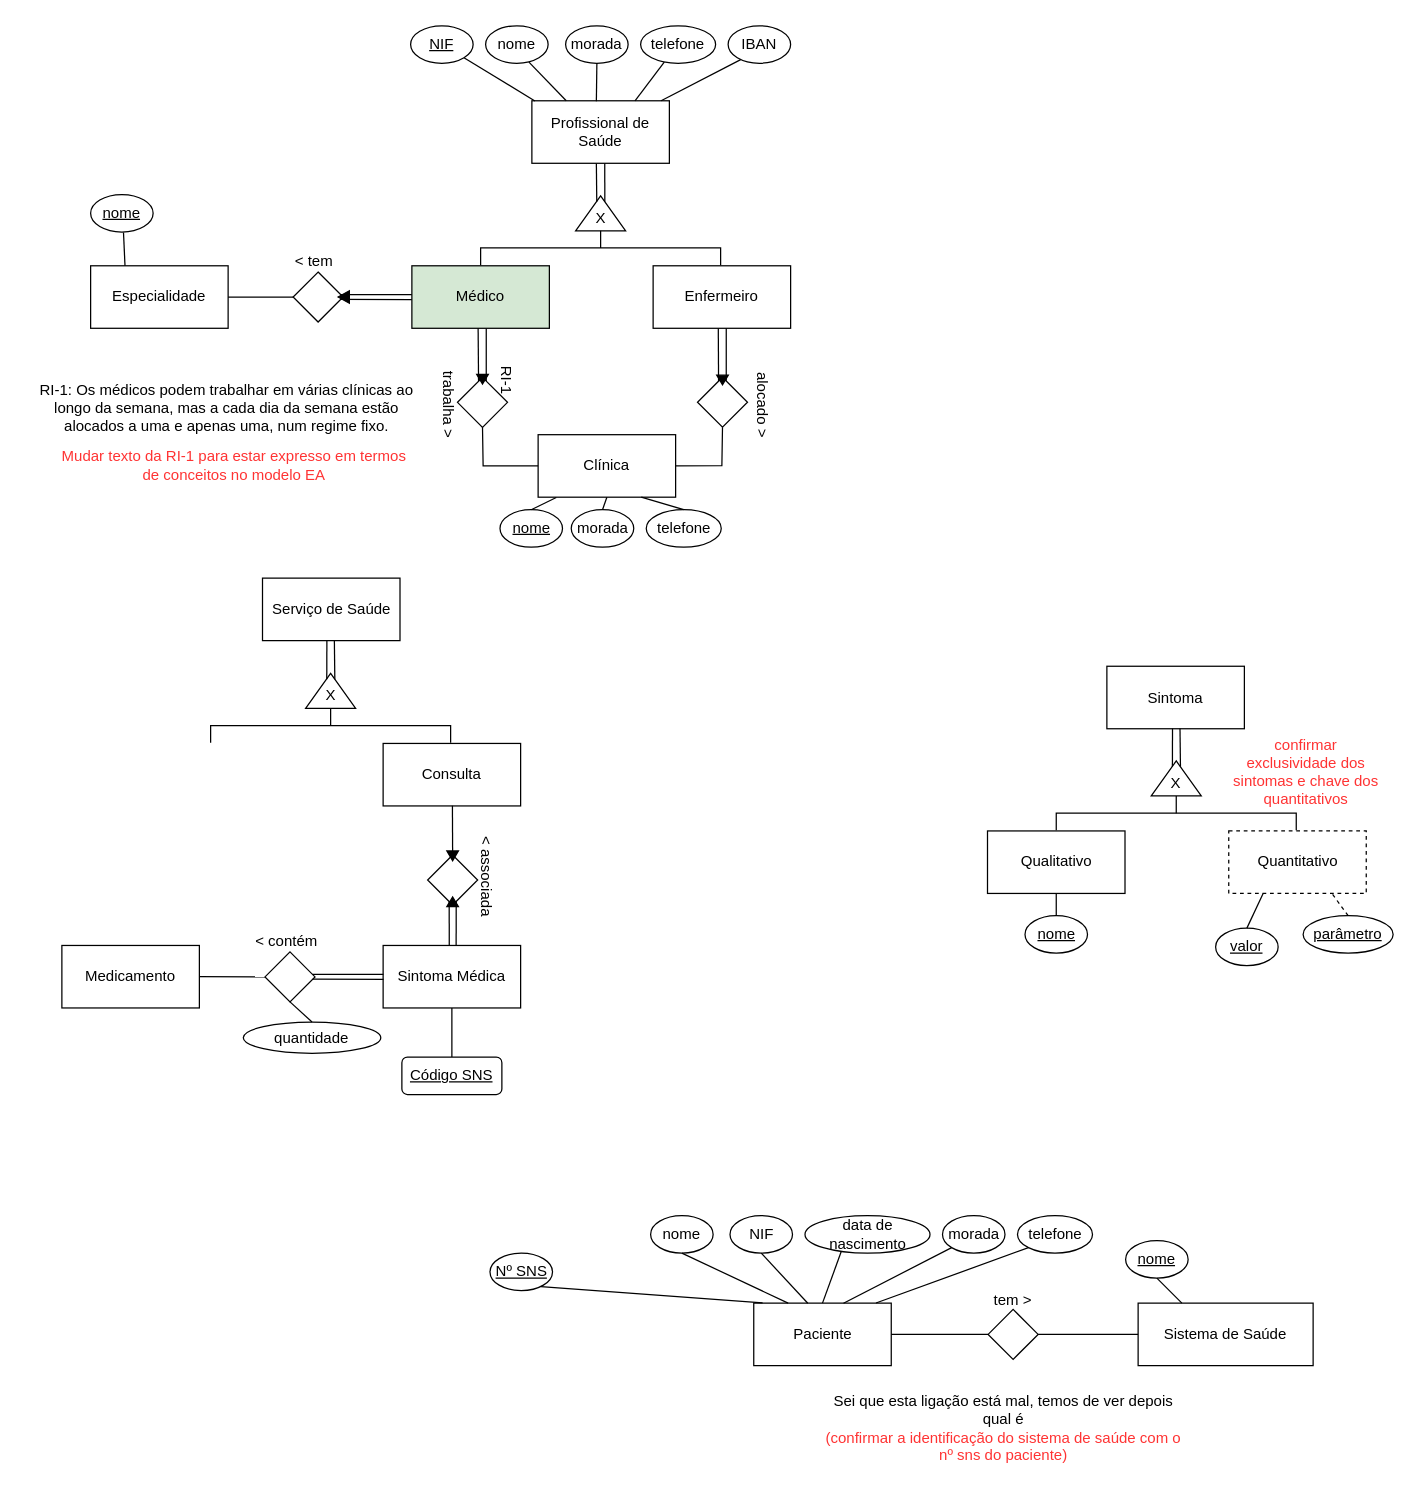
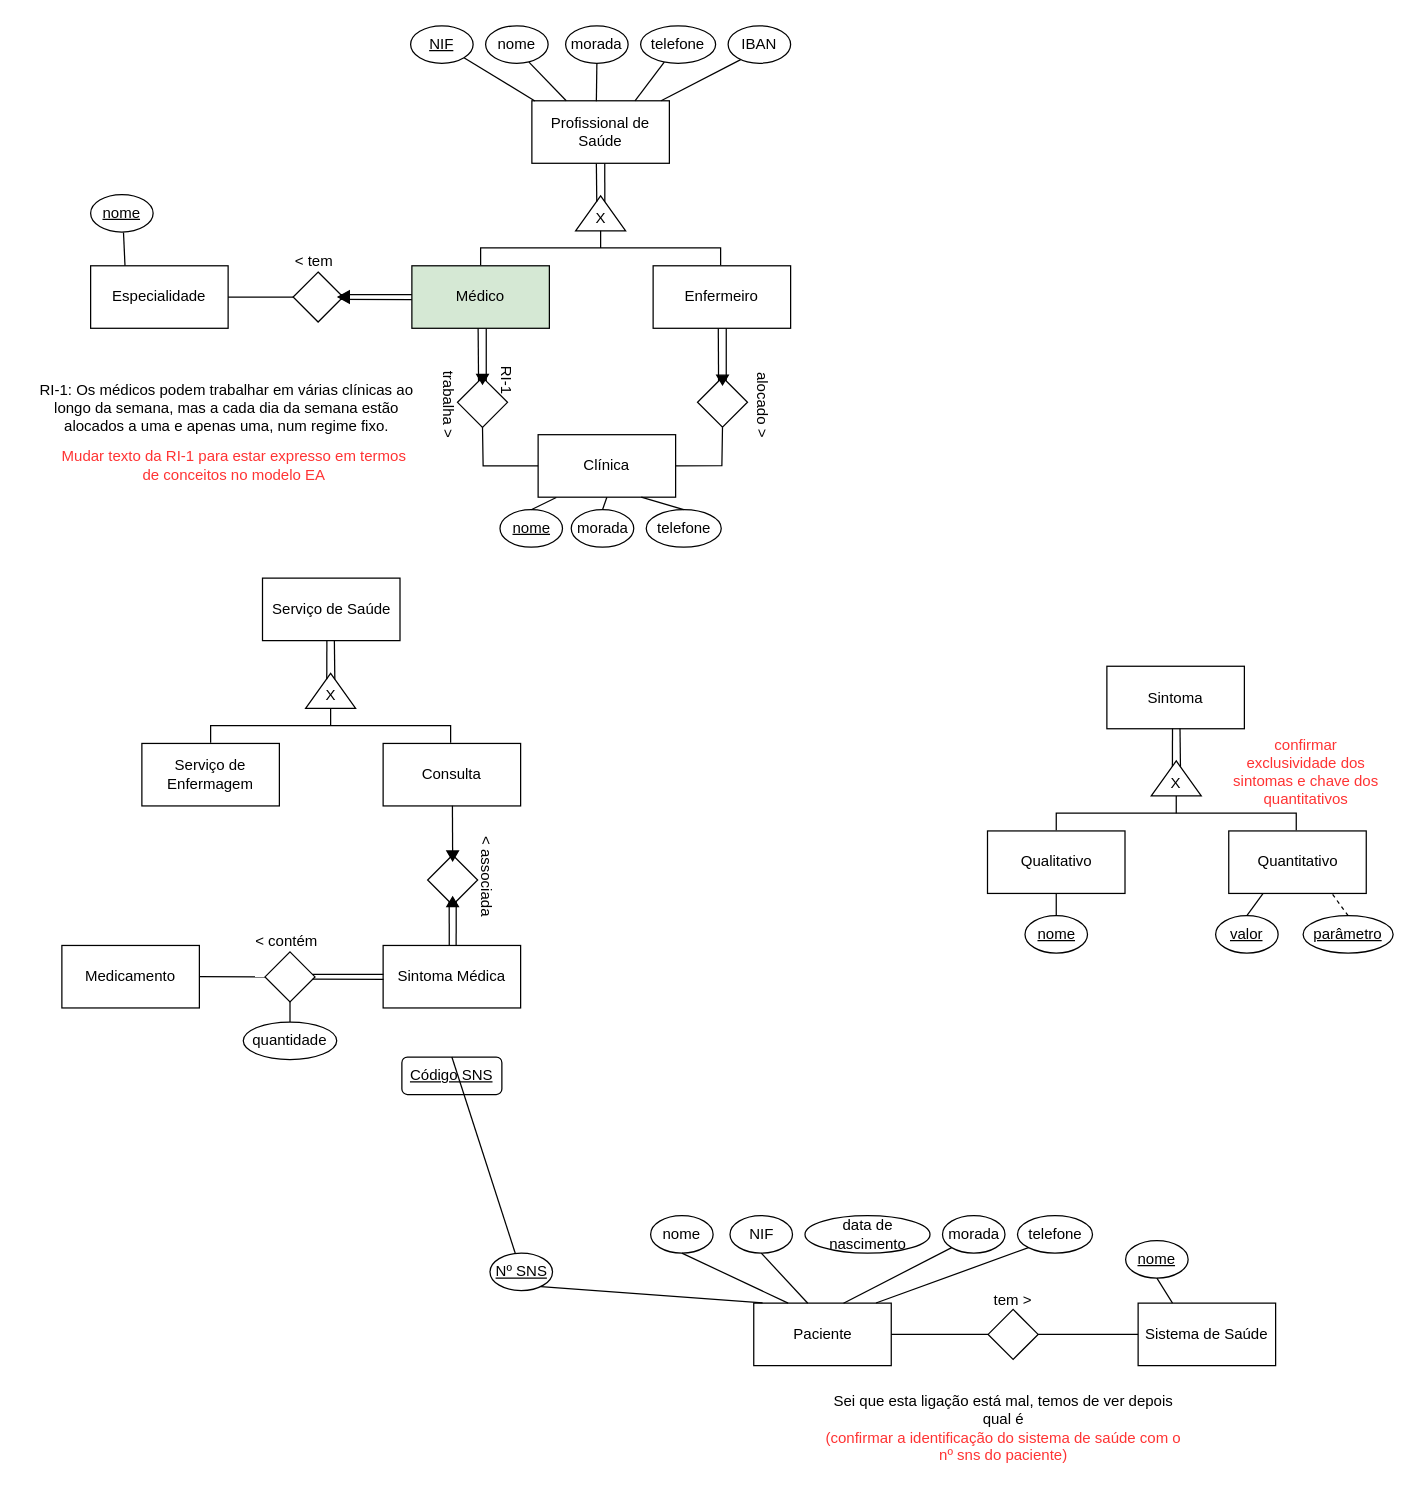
+ <mxCell id="49" value="Serviço de Enfermagem" style="html=1;whiteSpace=wrap;" parent="1" vertex="1"><mxGeometry x="113" y="594.25" width="110" height="50" as="geometry" /></mxCell>
- <mxCell id="58" value="Quantitativo" style="html=1;whiteSpace=wrap;dashed=1;" parent="1" vertex="1"><mxGeometry x="982.5" y="664.25" width="110" height="50" as="geometry" /></mxCell>
+ <mxCell id="58" value="Quantitativo" style="html=1;whiteSpace=wrap;" parent="1" vertex="1"><mxGeometry x="982.5" y="664.25" width="110" height="50" as="geometry" /></mxCell>
- <mxCell id="93" value="&lt;u&gt;valor&lt;/u&gt;" style="ellipse;whiteSpace=wrap;html=1;" vertex="1" parent="1"><mxGeometry x="972" y="742" width="50" height="30" as="geometry" /></mxCell>
+ <mxCell id="93" value="&lt;u&gt;valor&lt;/u&gt;" style="ellipse;whiteSpace=wrap;html=1;" vertex="1" parent="1"><mxGeometry x="972" y="732" width="50" height="30" as="geometry" /></mxCell>
- <mxCell id="67" value="" style="endArrow=none;html=1;rounded=0;entryX=0.5;entryY=1;entryDx=0;entryDy=0;exitX=0.5;exitY=0;exitDx=0;exitDy=0;" parent="1" source="66" target="65" edge="1"><mxGeometry width="50" height="50" relative="1" as="geometry"><mxPoint x="266" y="913.12" as="sourcePoint" /><mxPoint x="316" y="863.12" as="targetPoint" /></mxGeometry></mxCell>
+ <mxCell id="67" value="" style="endArrow=none;html=1;rounded=0;exitX=0.5;exitY=0;exitDx=0;exitDy=0;" parent="1" source="66" target="21" edge="1"><mxGeometry width="50" height="50" relative="1" as="geometry"><mxPoint x="266" y="913.12" as="sourcePoint" /><mxPoint x="316" y="863.12" as="targetPoint" /></mxGeometry></mxCell>
- <mxCell id="104" value="quantidade" style="ellipse;whiteSpace=wrap;html=1;" vertex="1" parent="1"><mxGeometry x="194.13" y="817.12" width="110" height="25" as="geometry" /></mxCell>
+ <mxCell id="104" value="quantidade" style="ellipse;whiteSpace=wrap;html=1;" vertex="1" parent="1"><mxGeometry x="194.13" y="817.12" width="74.75" height="30" as="geometry" /></mxCell>
- <mxCell id="30" value="" style="endArrow=none;html=1;rounded=0;entryX=0.29;entryY=0.959;entryDx=0;entryDy=0;entryPerimeter=0;exitX=0.5;exitY=0;exitDx=0;exitDy=0;" parent="1" source="20" target="26" edge="1"><mxGeometry width="50" height="50" relative="1" as="geometry"><mxPoint x="643.5" y="1042" as="sourcePoint" /><mxPoint x="693.5" y="992" as="targetPoint" /></mxGeometry></mxCell>
- <mxCell id="33" value="Sistema de Saúde" style="html=1;whiteSpace=wrap;" parent="1" vertex="1"><mxGeometry x="910" y="1042" width="140" height="50" as="geometry" /></mxCell>
+ <mxCell id="33" value="Sistema de Saúde" style="html=1;whiteSpace=wrap;" parent="1" vertex="1"><mxGeometry x="910" y="1042" width="110" height="50" as="geometry" /></mxCell>
